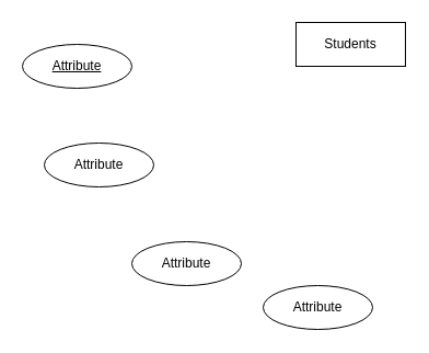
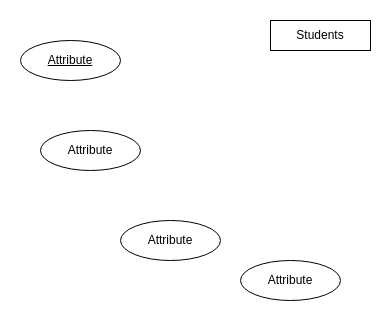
- <mxCell id="2" value="Students" style="whiteSpace=wrap;html=1;align=center;" vertex="1" parent="1"><mxGeometry x="270" y="20" width="100" height="40" as="geometry" /></mxCell>
+ <mxCell id="2" value="Students" style="whiteSpace=wrap;html=1;align=center;" vertex="1" parent="1"><mxGeometry x="270" y="20" width="100" height="30" as="geometry" /></mxCell>
